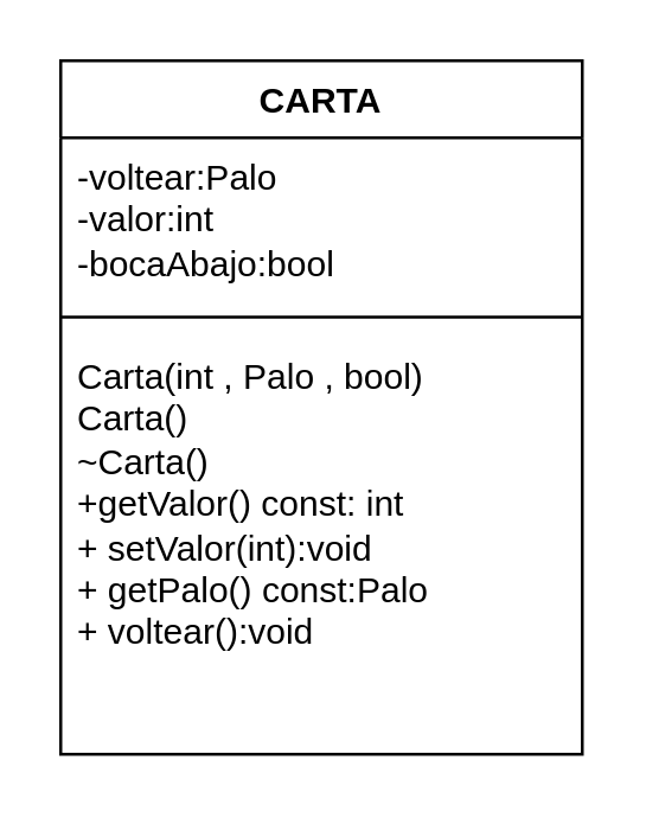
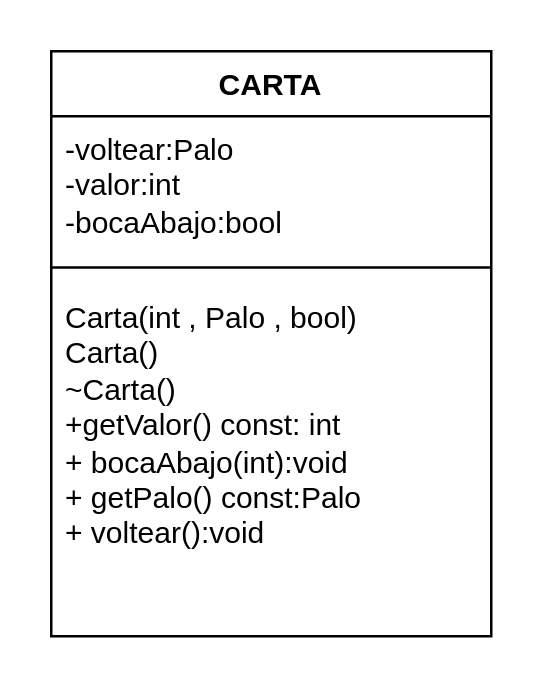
- <mxCell id="5" value="&lt;div&gt;Carta(int , Palo , bool)&lt;/div&gt;&lt;div&gt;Carta()&lt;/div&gt;&lt;div&gt;~Carta()&lt;/div&gt;&lt;div&gt;&lt;div&gt;+getValor() const: int&amp;nbsp;&lt;/div&gt;&lt;div&gt;+ setValor(int):void&lt;/div&gt;&lt;div&gt;+ getPalo() const:Palo&amp;nbsp;&lt;/div&gt;&lt;div&gt;+ voltear():void&lt;/div&gt;&lt;/div&gt;" style="text;strokeColor=none;fillColor=none;align=left;verticalAlign=top;spacingLeft=4;spacingRight=4;overflow=hidden;rotatable=0;points=[[0,0.5],[1,0.5]];portConstraint=eastwest;whiteSpace=wrap;html=1;" vertex="1" parent="2"><mxGeometry y="93" width="176" height="141" as="geometry" /></mxCell>
+ <mxCell id="5" value="&lt;div&gt;Carta(int , Palo , bool)&lt;/div&gt;&lt;div&gt;Carta()&lt;/div&gt;&lt;div&gt;~Carta()&lt;/div&gt;&lt;div&gt;&lt;div&gt;+getValor() const: int&amp;nbsp;&lt;/div&gt;&lt;div&gt;+ bocaAbajo(int):void&lt;/div&gt;&lt;div&gt;+ getPalo() const:Palo&amp;nbsp;&lt;/div&gt;&lt;div&gt;+ voltear():void&lt;/div&gt;&lt;/div&gt;" style="text;strokeColor=none;fillColor=none;align=left;verticalAlign=top;spacingLeft=4;spacingRight=4;overflow=hidden;rotatable=0;points=[[0,0.5],[1,0.5]];portConstraint=eastwest;whiteSpace=wrap;html=1;" vertex="1" parent="2"><mxGeometry y="93" width="176" height="141" as="geometry" /></mxCell>
